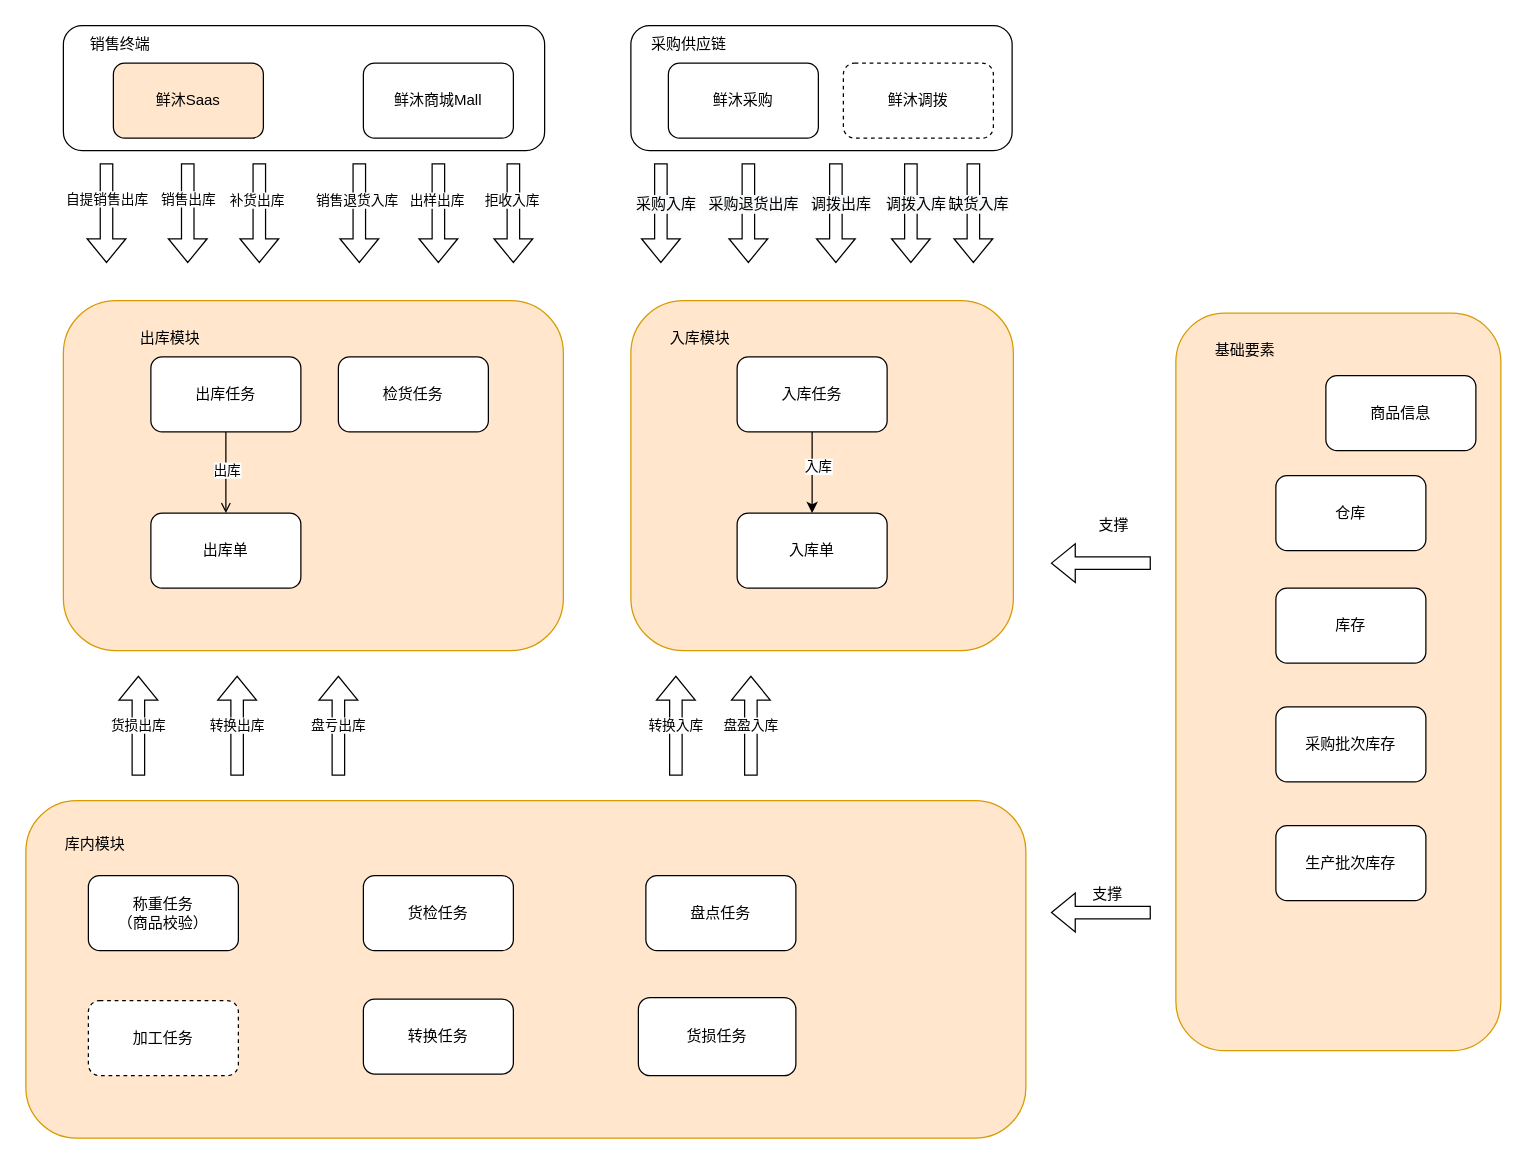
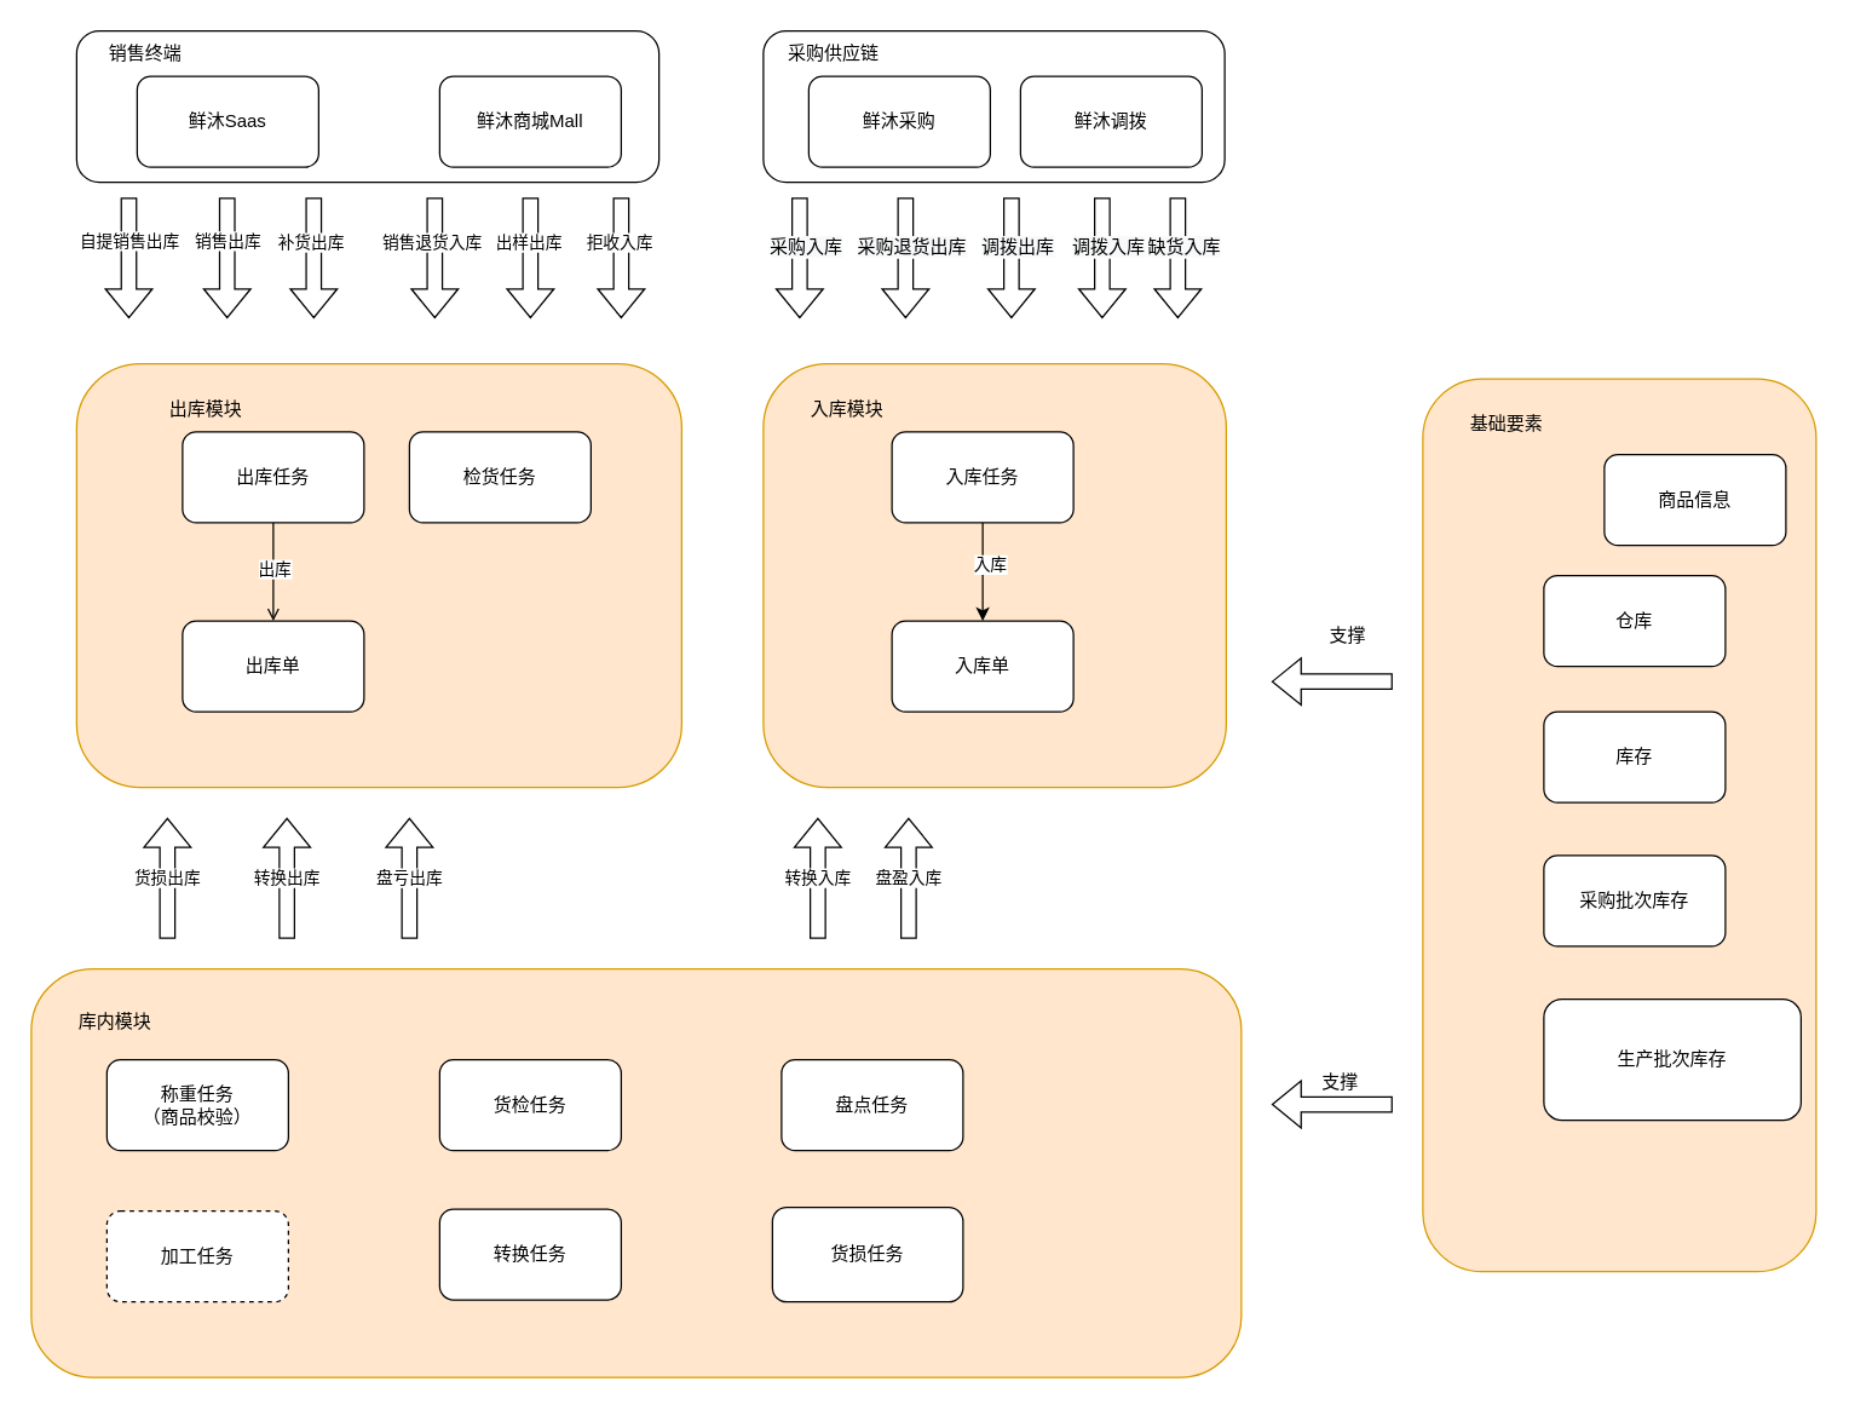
- <mxCell id="6" value="鲜沐Saas" style="rounded=1;whiteSpace=wrap;html=1;fillColor=#ffe6cc;" vertex="1" parent="1"><mxGeometry y="50" width="120" height="60" as="geometry" x="90" /></mxCell>
+ <mxCell id="6" value="鲜沐Saas" style="rounded=1;whiteSpace=wrap;html=1;" vertex="1" parent="1"><mxGeometry y="50" width="120" height="60" as="geometry" x="90" /></mxCell>
- <mxCell id="9" value="鲜沐调拨" style="rounded=1;whiteSpace=wrap;html=1;dashed=1;" vertex="1" parent="1"><mxGeometry x="674" y="50" width="120" height="60" as="geometry" /></mxCell>
+ <mxCell id="9" value="鲜沐调拨" style="rounded=1;whiteSpace=wrap;html=1;" vertex="1" parent="1"><mxGeometry x="674" y="50" width="120" height="60" as="geometry" /></mxCell>
- <mxCell id="51" value="生产批次库存" style="rounded=1;whiteSpace=wrap;html=1;" vertex="1" parent="1"><mxGeometry x="1020" y="660" width="120" height="60" as="geometry" /></mxCell>
+ <mxCell id="51" value="生产批次库存" style="rounded=1;whiteSpace=wrap;html=1;" vertex="1" parent="1"><mxGeometry x="1020" y="660" width="170" height="80" as="geometry" /></mxCell>
